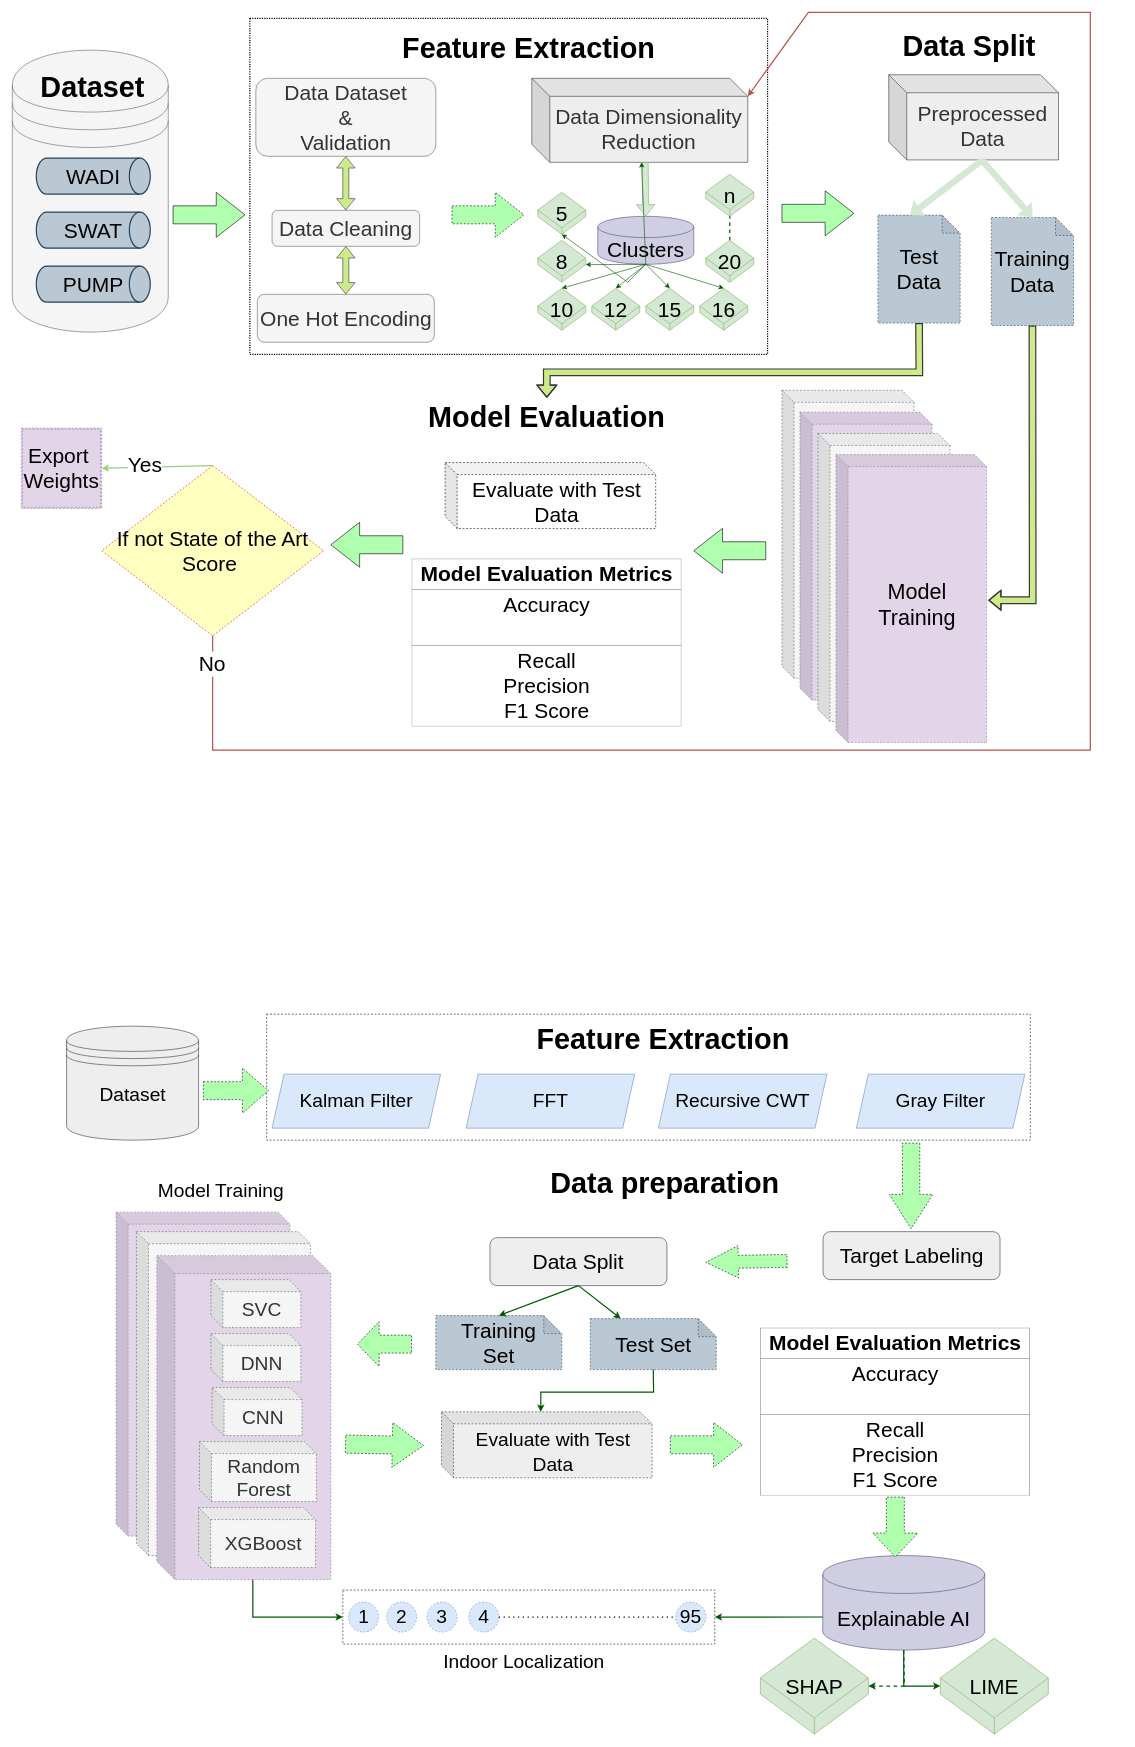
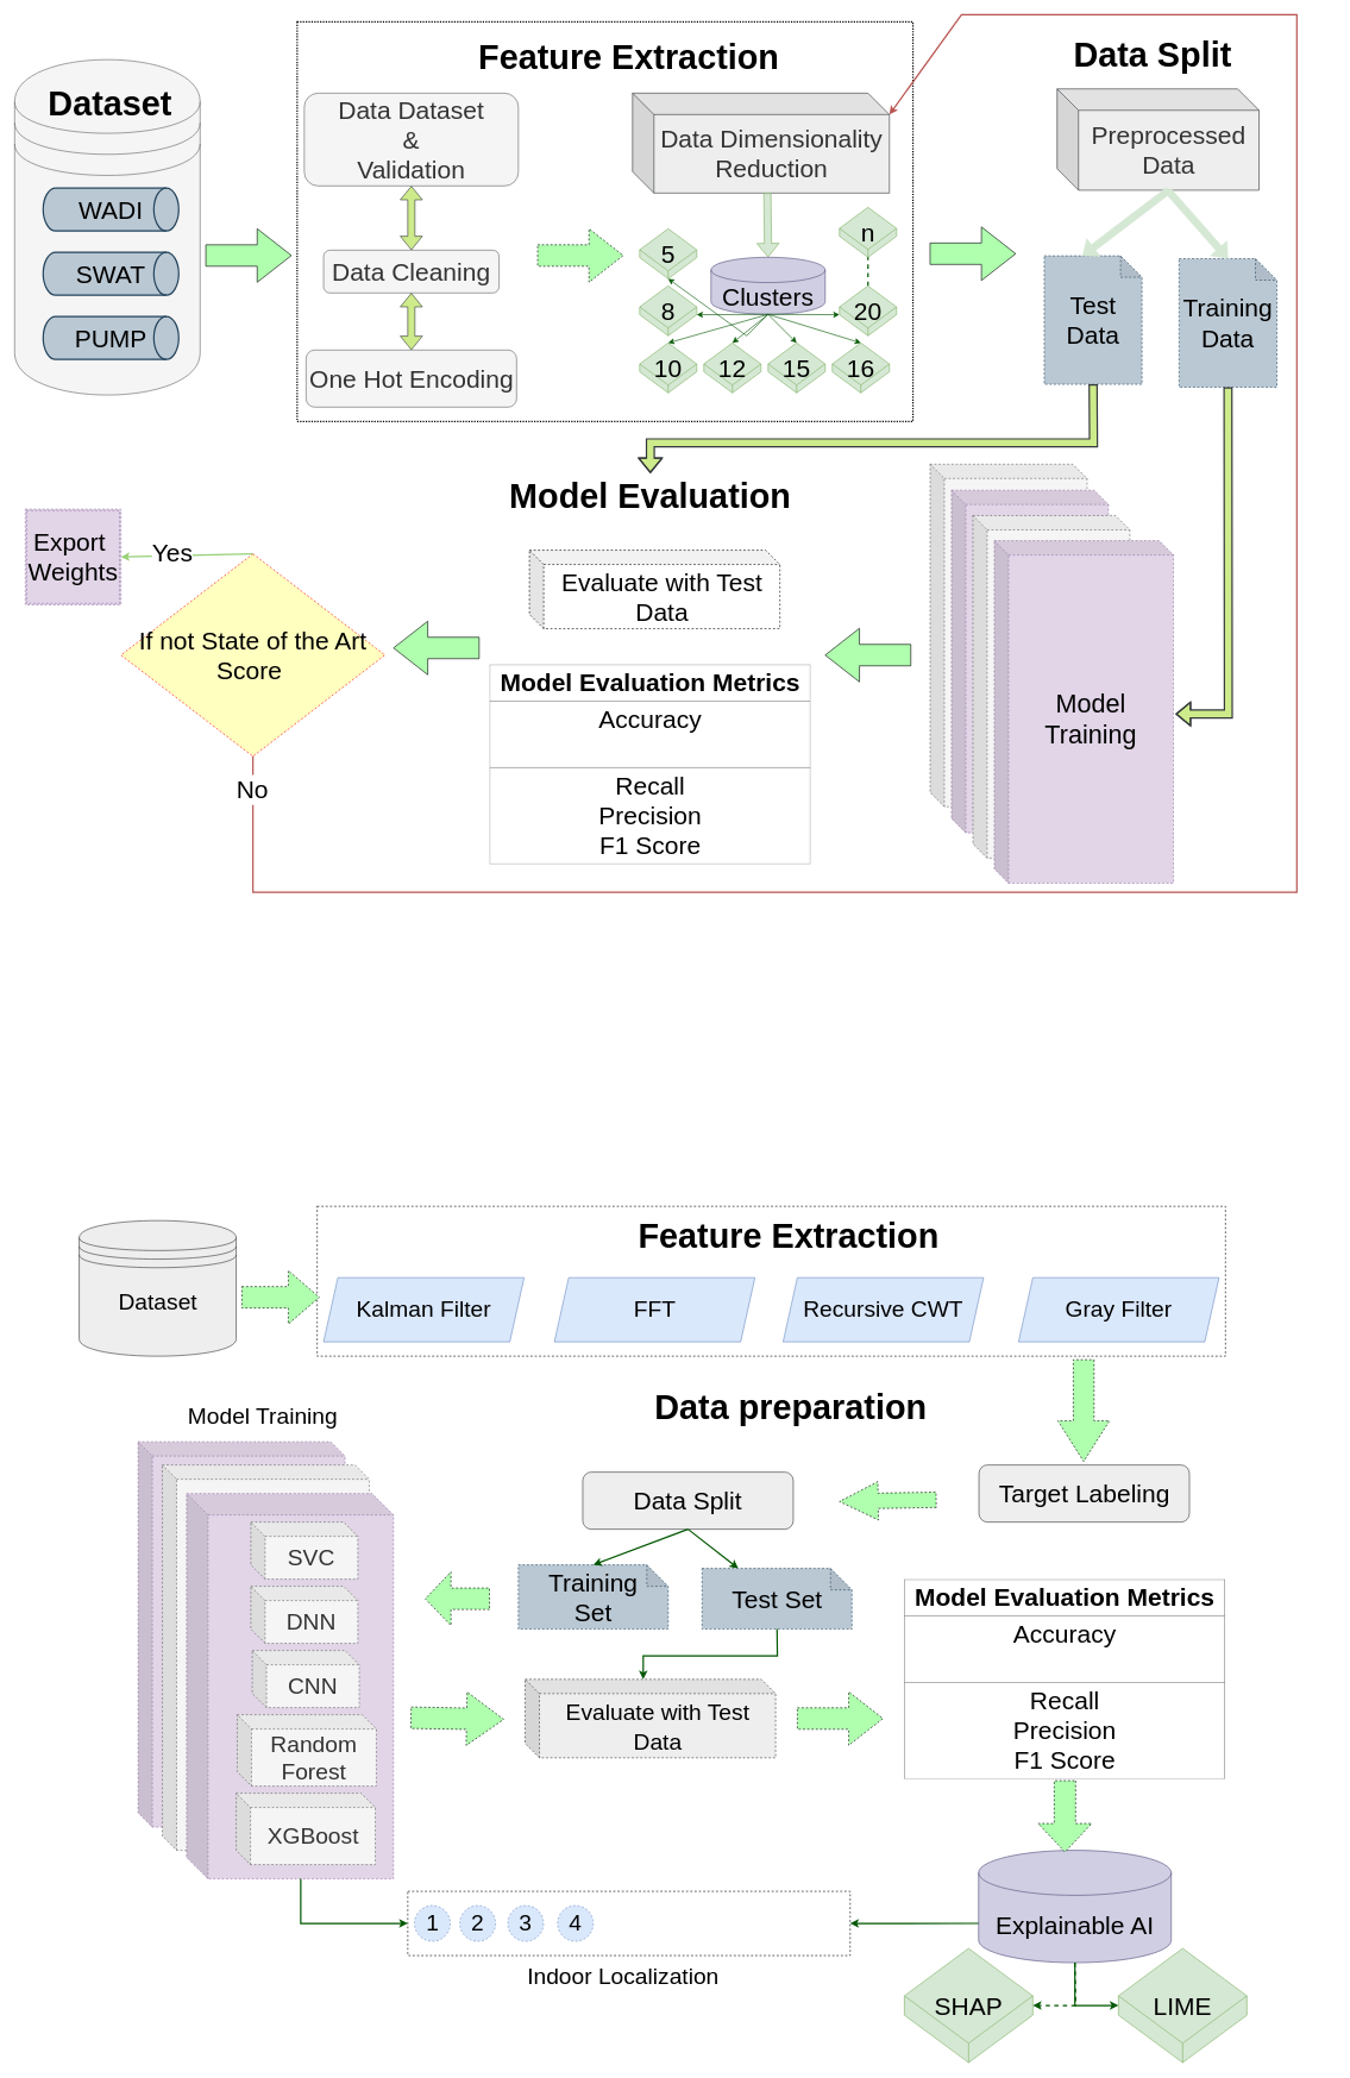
- <mxCell id="34" value="" style="endArrow=classic;html=1;rounded=0;fontSize=35;fillColor=#008a00;strokeColor=#005700;exitX=0.5;exitY=1;exitDx=0;exitDy=0;exitPerimeter=0;" edge="1" parent="1" source="21" target="17"><mxGeometry width="50" height="50" relative="1" as="geometry"><mxPoint x="966" y="600" as="sourcePoint" /><mxPoint x="1096" y="660" as="targetPoint" /></mxGeometry></mxCell>
+ <mxCell id="34" value="" style="endArrow=classic;html=1;rounded=0;fontSize=35;fillColor=#008a00;strokeColor=#005700;entryX=0;entryY=0;entryDx=0;entryDy=40.462;entryPerimeter=0;exitX=0.5;exitY=1;exitDx=0;exitDy=0;exitPerimeter=0;" edge="1" parent="1" source="21" target="28"><mxGeometry width="50" height="50" relative="1" as="geometry"><mxPoint x="966" y="600" as="sourcePoint" /><mxPoint x="1096" y="660" as="targetPoint" /></mxGeometry></mxCell>
- <mxCell id="98" value="" style="endArrow=none;dashed=1;html=1;dashPattern=1 3;strokeWidth=2;rounded=0;fontSize=32;exitX=1;exitY=0.5;exitDx=0;exitDy=0;entryX=0;entryY=0.5;entryDx=0;entryDy=0;" edge="1" parent="1" source="97" target="96"><mxGeometry width="50" height="50" relative="1" as="geometry"><mxPoint x="1092" y="2980" as="sourcePoint" /><mxPoint x="1142" y="2930" as="targetPoint" /></mxGeometry></mxCell>
- <mxCell id="96" value="95" style="ellipse;whiteSpace=wrap;html=1;aspect=fixed;dashed=1;fontSize=32;fillColor=#dae8fc;strokeColor=#6c8ebf;" vertex="1" parent="1"><mxGeometry x="1126" y="2670" width="50" height="50" as="geometry" /></mxCell>
